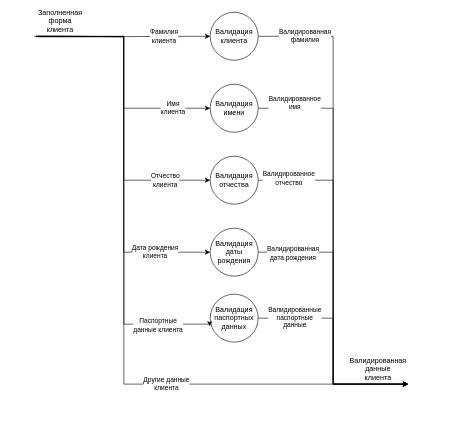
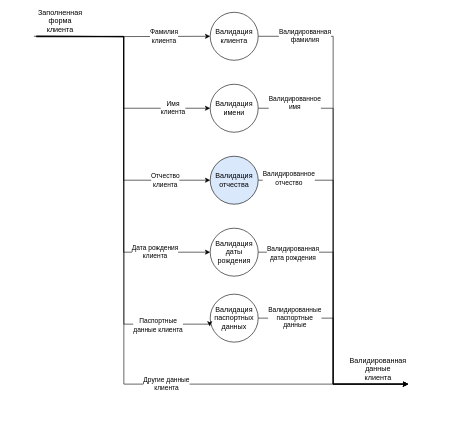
- <mxCell id="10" value="Валидация отчества" style="ellipse;whiteSpace=wrap;html=1;aspect=fixed;" vertex="1" parent="1"><mxGeometry x="350" y="260" width="80" height="80" as="geometry" /></mxCell>
+ <mxCell id="10" value="Валидация отчества" style="ellipse;whiteSpace=wrap;html=1;aspect=fixed;fillColor=#dae8fc;" vertex="1" parent="1"><mxGeometry x="350" y="260" width="80" height="80" as="geometry" /></mxCell>
